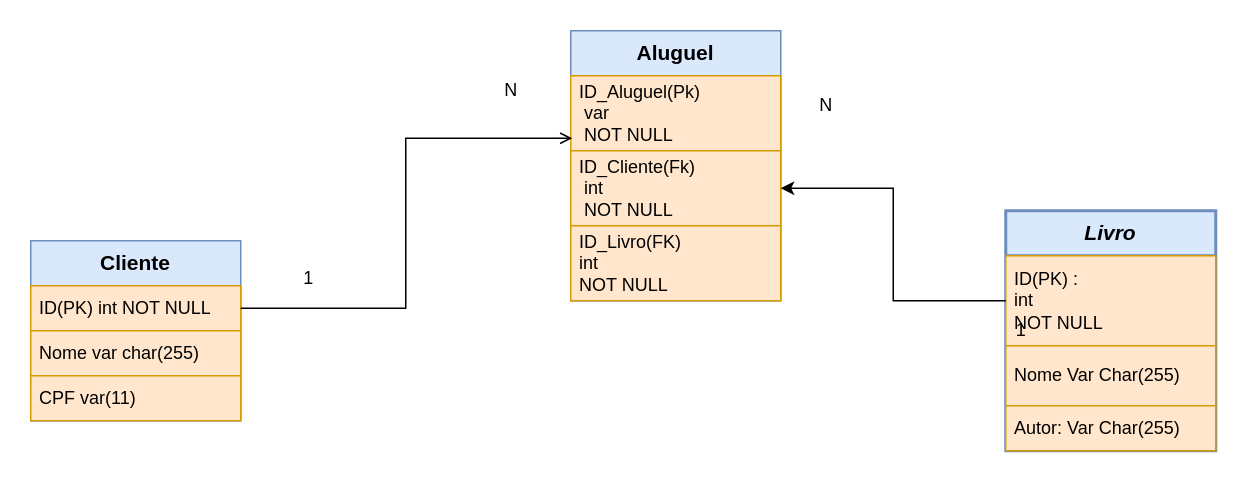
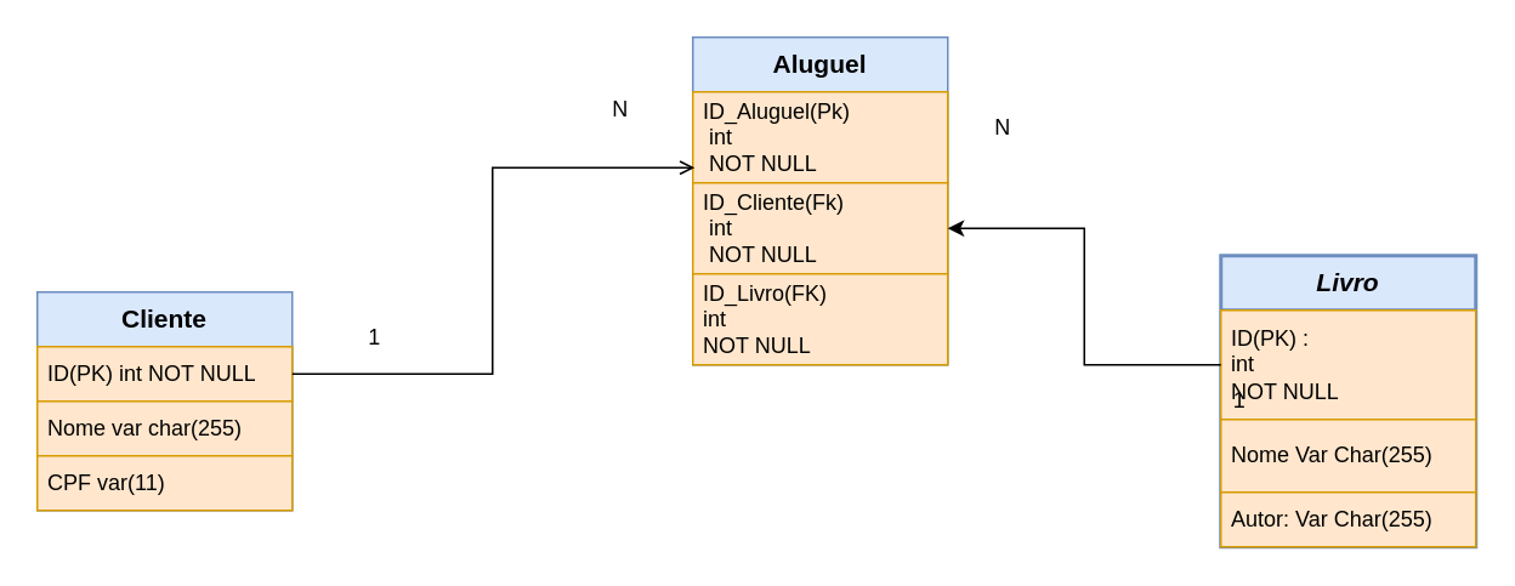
- <mxCell id="11" value="ID_Aluguel(Pk)&lt;br&gt;&amp;nbsp;var&lt;br&gt;&amp;nbsp;NOT NULL" style="text;strokeColor=#d79b00;fillColor=#ffe6cc;align=left;verticalAlign=middle;spacingLeft=4;spacingRight=4;overflow=hidden;points=[[0,0.5],[1,0.5]];portConstraint=eastwest;rotatable=0;whiteSpace=wrap;html=1;" vertex="1" parent="10"><mxGeometry y="30" width="140" height="50" as="geometry" /></mxCell>
+ <mxCell id="11" value="ID_Aluguel(Pk)&lt;br&gt;&amp;nbsp;int&lt;br&gt;&amp;nbsp;NOT NULL" style="text;strokeColor=#d79b00;fillColor=#ffe6cc;align=left;verticalAlign=middle;spacingLeft=4;spacingRight=4;overflow=hidden;points=[[0,0.5],[1,0.5]];portConstraint=eastwest;rotatable=0;whiteSpace=wrap;html=1;" vertex="1" parent="10"><mxGeometry y="30" width="140" height="50" as="geometry" /></mxCell>
